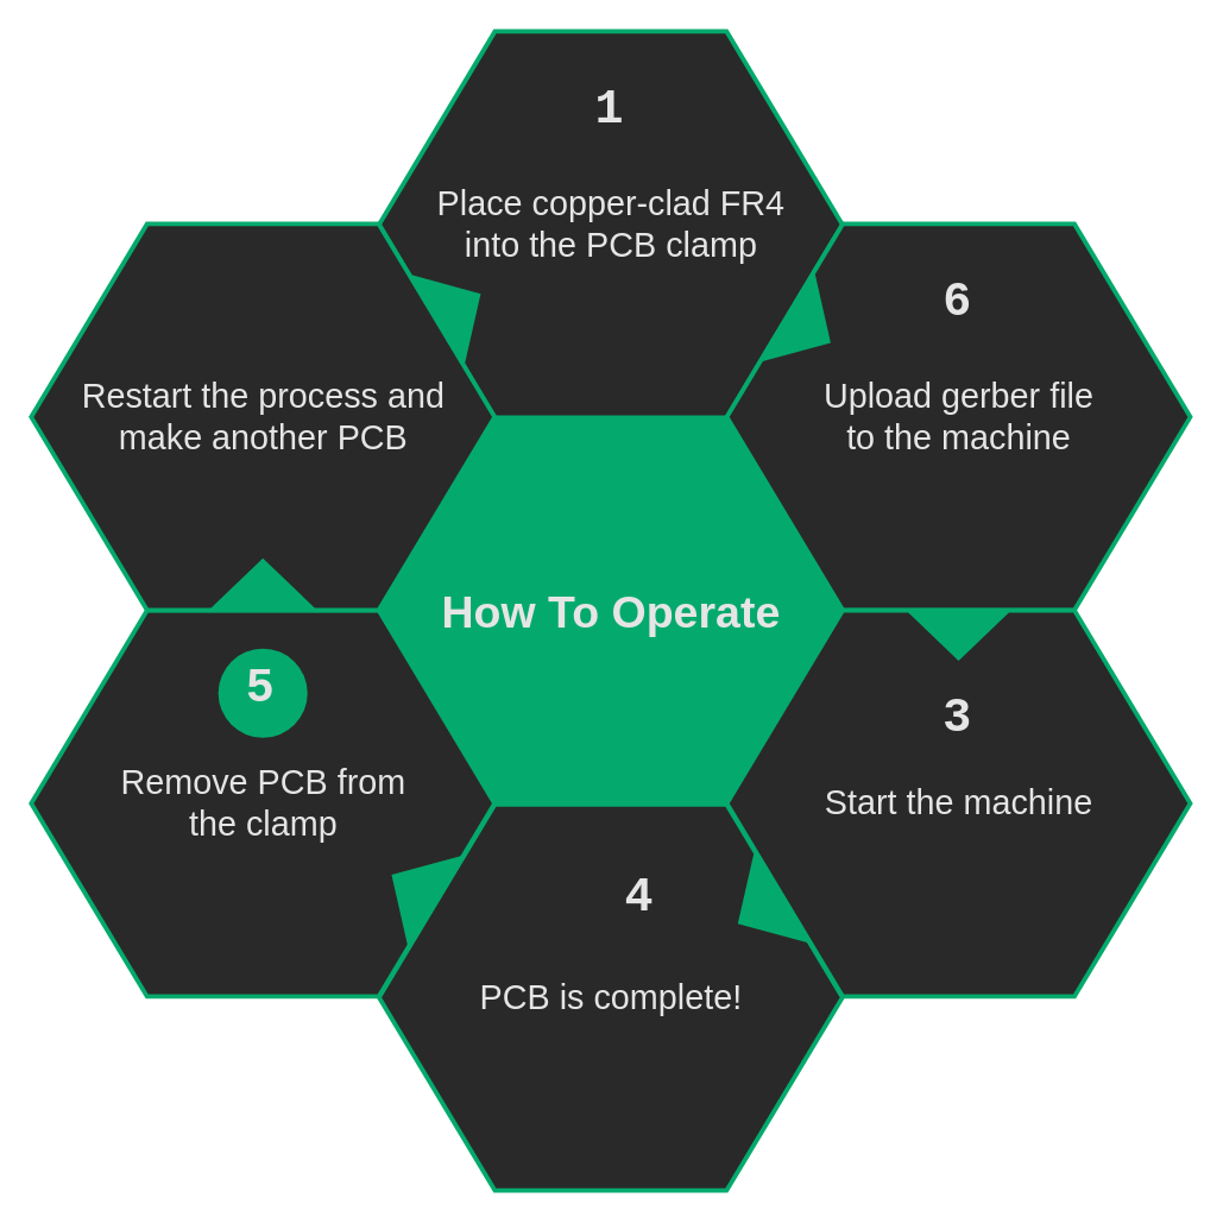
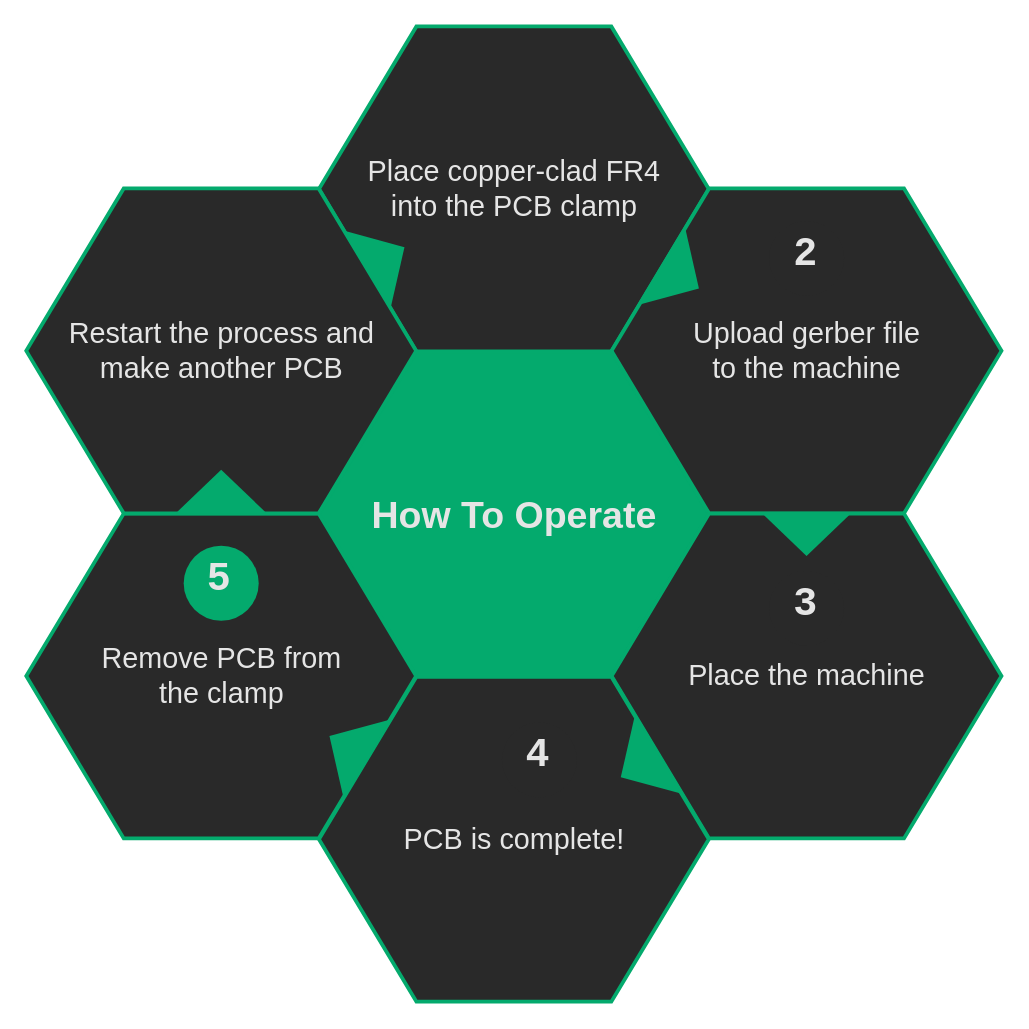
- <mxCell id="16" value="&lt;font color=&quot;#e5e5e5&quot; face=&quot;Courier New&quot; style=&quot;font-size: 32px;&quot;&gt;&lt;b&gt;1&lt;/b&gt;&lt;/font&gt;" style="ellipse;whiteSpace=wrap;html=1;aspect=fixed;strokeWidth=2;fontFamily=Tahoma;spacingBottom=4;spacingRight=2;strokeColor=none;fillColor=#292929;" vertex="1" parent="1"><mxGeometry x="381" y="46" width="60" height="60" as="geometry" /></mxCell>
- <mxCell id="17" value="&lt;font color=&quot;#e5e5e5&quot; face=&quot;Courier New&quot; style=&quot;font-size: 32px;&quot;&gt;&lt;b&gt;6&lt;/b&gt;&lt;/font&gt;" style="ellipse;whiteSpace=wrap;html=1;aspect=fixed;strokeWidth=2;fontFamily=Tahoma;spacingBottom=4;spacingRight=2;strokeColor=none;fillColor=#292929;" vertex="1" parent="1"><mxGeometry x="614.58" y="176.17" width="60" height="60" as="geometry" /></mxCell>
+ <mxCell id="17" value="&lt;font color=&quot;#e5e5e5&quot; face=&quot;Courier New&quot; style=&quot;font-size: 32px;&quot;&gt;&lt;b&gt;2&lt;/b&gt;&lt;/font&gt;" style="ellipse;whiteSpace=wrap;html=1;aspect=fixed;strokeWidth=2;fontFamily=Tahoma;spacingBottom=4;spacingRight=2;strokeColor=none;fillColor=#292929;" vertex="1" parent="1"><mxGeometry x="614.58" y="176.17" width="60" height="60" as="geometry" /></mxCell>
- <mxCell id="6" value="&lt;font color=&quot;#e5e5e5&quot;&gt;Start the machine&lt;/font&gt;" style="shape=hexagon;perimeter=hexagonPerimeter2;whiteSpace=wrap;html=1;shadow=0;labelBackgroundColor=none;strokeColor=#04aa6d;fillColor=#292929;gradientColor=none;fontFamily=Helvetica;fontSize=23;fontColor=#23445d;align=center;strokeWidth=3;" parent="1" vertex="1"><mxGeometry x="488.658" y="410.265" width="311.842" height="259.868" as="geometry" /></mxCell>
+ <mxCell id="6" value="&lt;font color=&quot;#e5e5e5&quot;&gt;Place the machine&lt;/font&gt;" style="shape=hexagon;perimeter=hexagonPerimeter2;whiteSpace=wrap;html=1;shadow=0;labelBackgroundColor=none;strokeColor=#04aa6d;fillColor=#292929;gradientColor=none;fontFamily=Helvetica;fontSize=23;fontColor=#23445d;align=center;strokeWidth=3;" parent="1" vertex="1"><mxGeometry x="488.658" y="410.265" width="311.842" height="259.868" as="geometry" /></mxCell>
